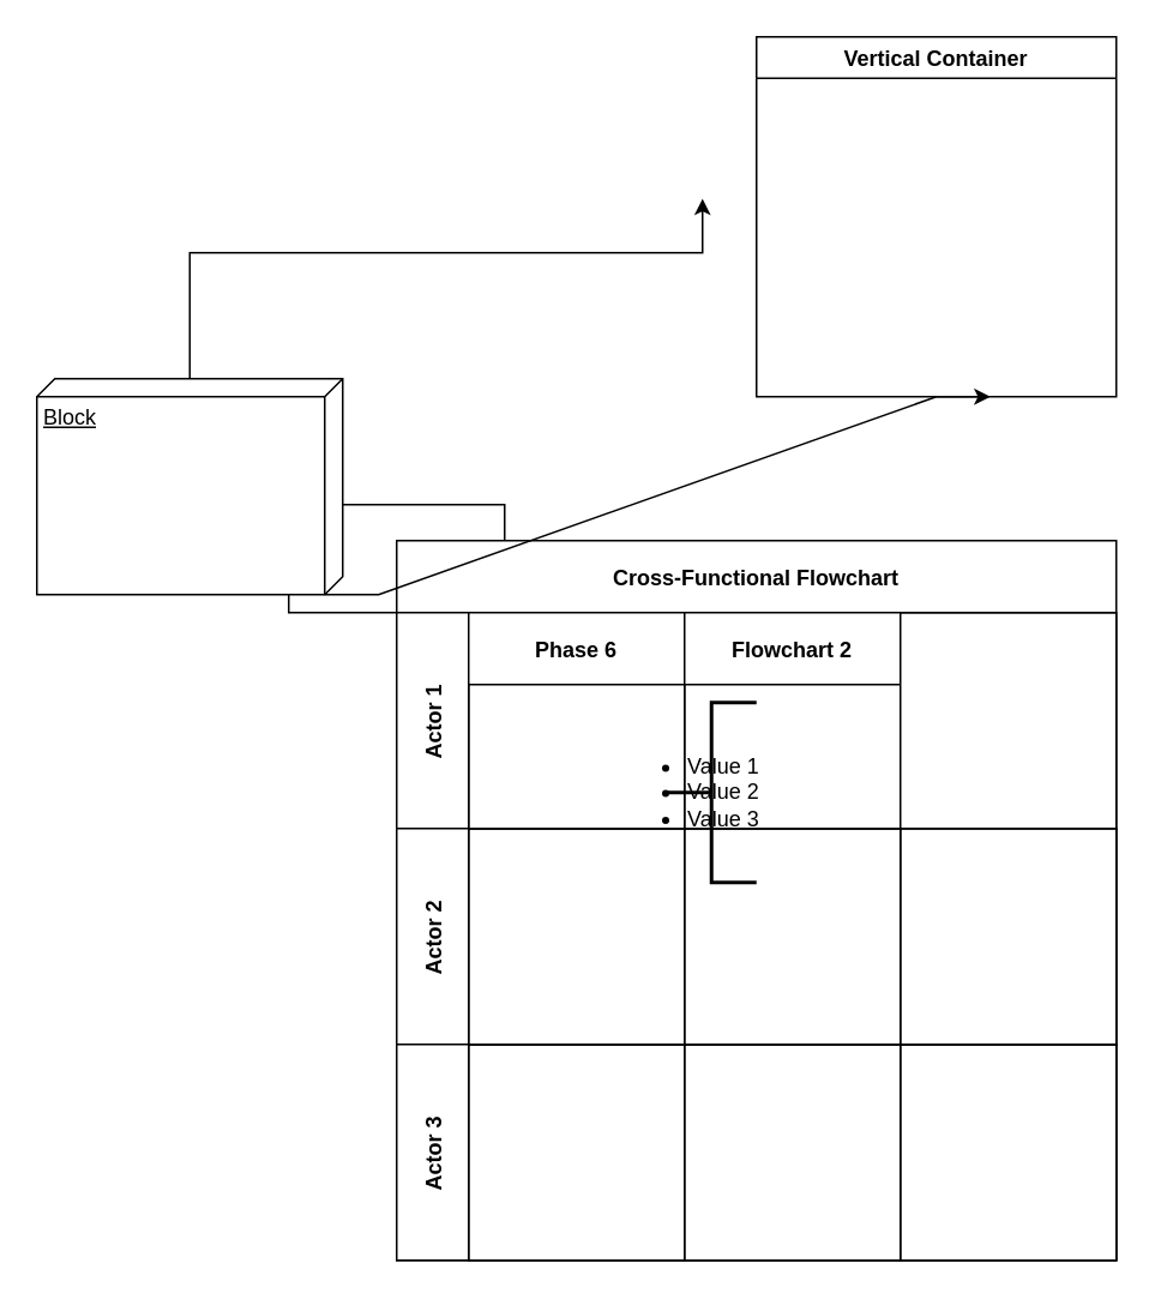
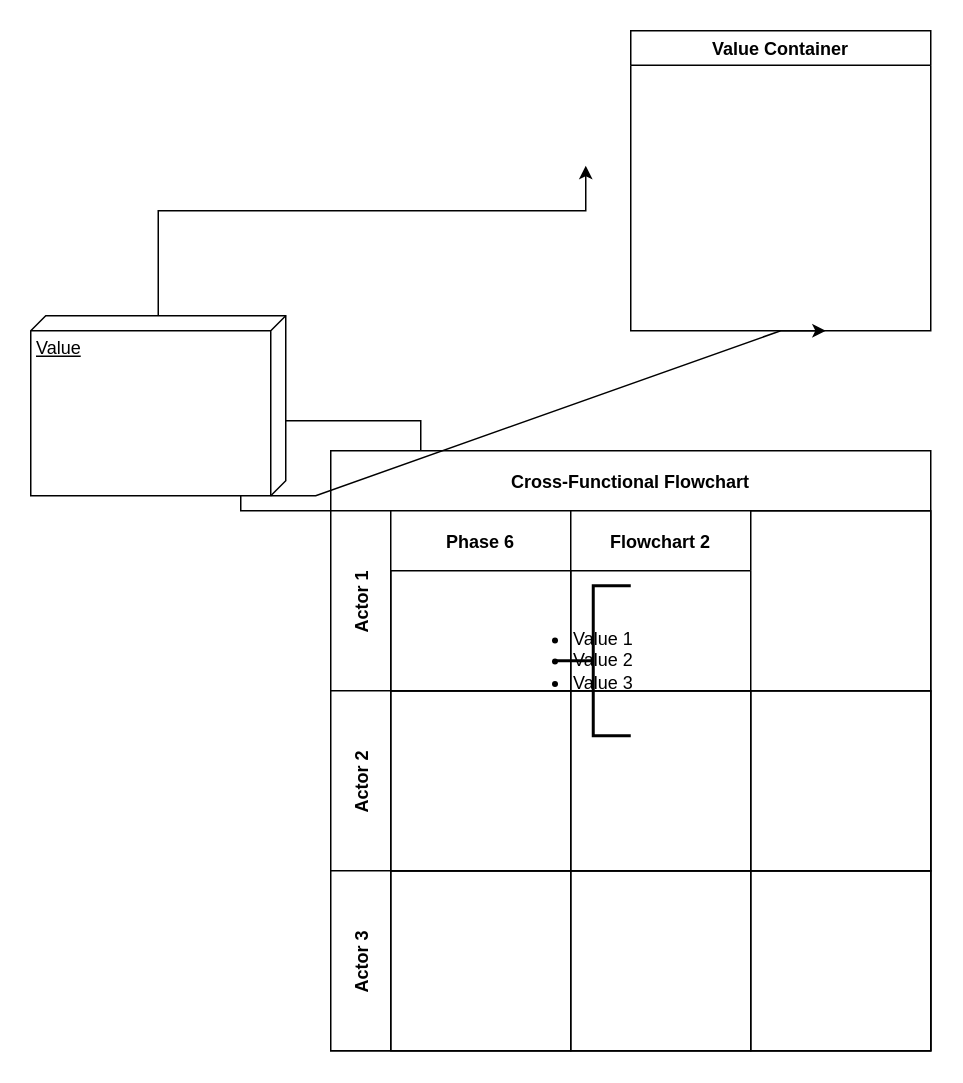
- <mxCell id="3" value="Vertical Container" style="swimlane;" parent="1" vertex="1"><mxGeometry x="420" y="20" width="200" height="200" as="geometry" /></mxCell>
+ <mxCell id="3" value="Value Container" style="swimlane;" parent="1" vertex="1"><mxGeometry x="420" y="20" width="200" height="200" as="geometry" /></mxCell>
- <mxCell id="20" value="Block" style="verticalAlign=top;align=left;spacingTop=8;spacingLeft=2;spacingRight=12;shape=cube;size=10;direction=south;fontStyle=4;html=1;" parent="1" vertex="1"><mxGeometry x="20" y="210" width="170" height="120" as="geometry" /></mxCell>
+ <mxCell id="20" value="Value" style="verticalAlign=top;align=left;spacingTop=8;spacingLeft=2;spacingRight=12;shape=cube;size=10;direction=south;fontStyle=4;html=1;" parent="1" vertex="1"><mxGeometry x="20" y="210" width="170" height="120" as="geometry" /></mxCell>
